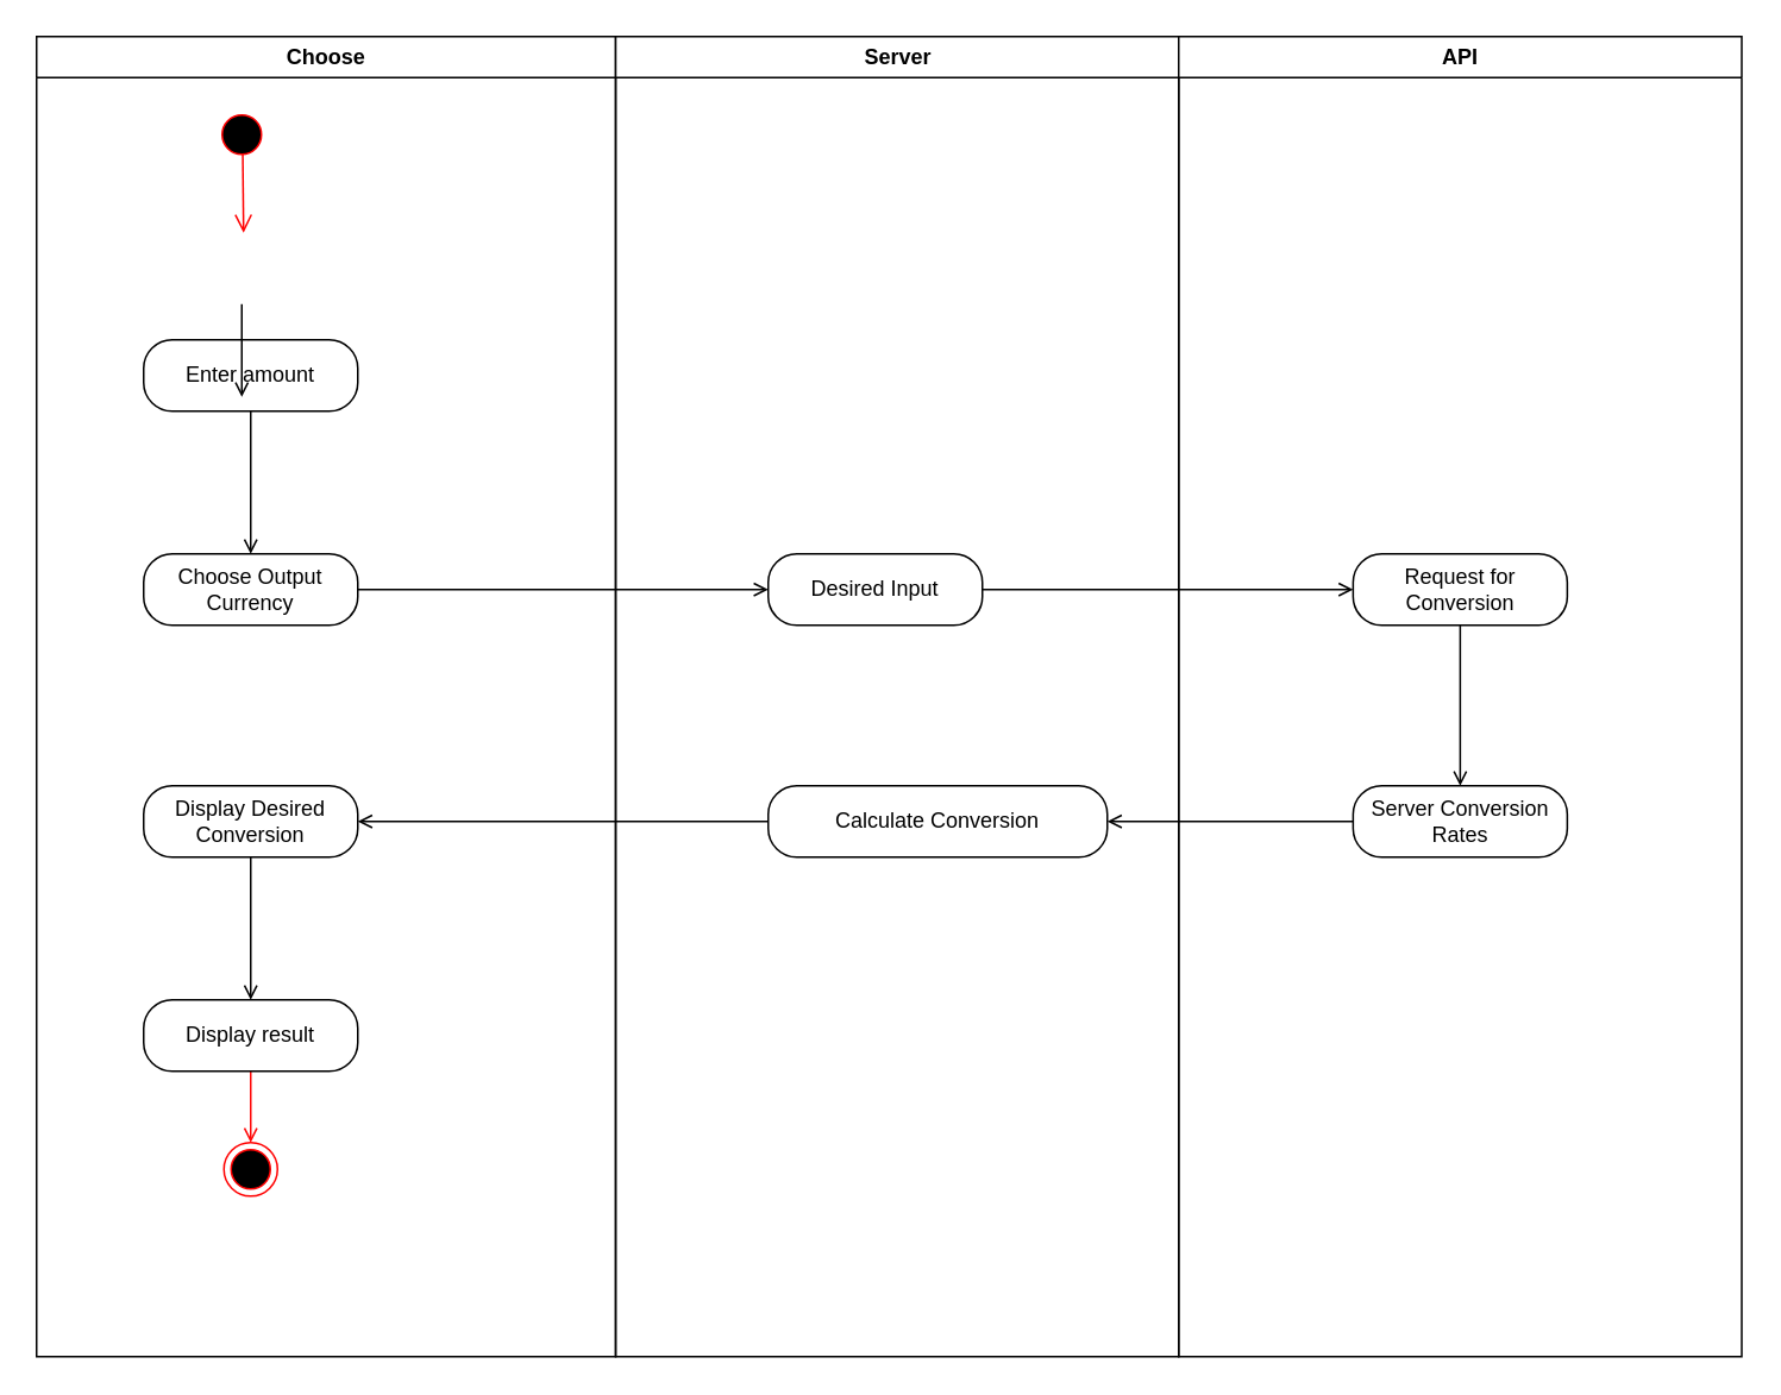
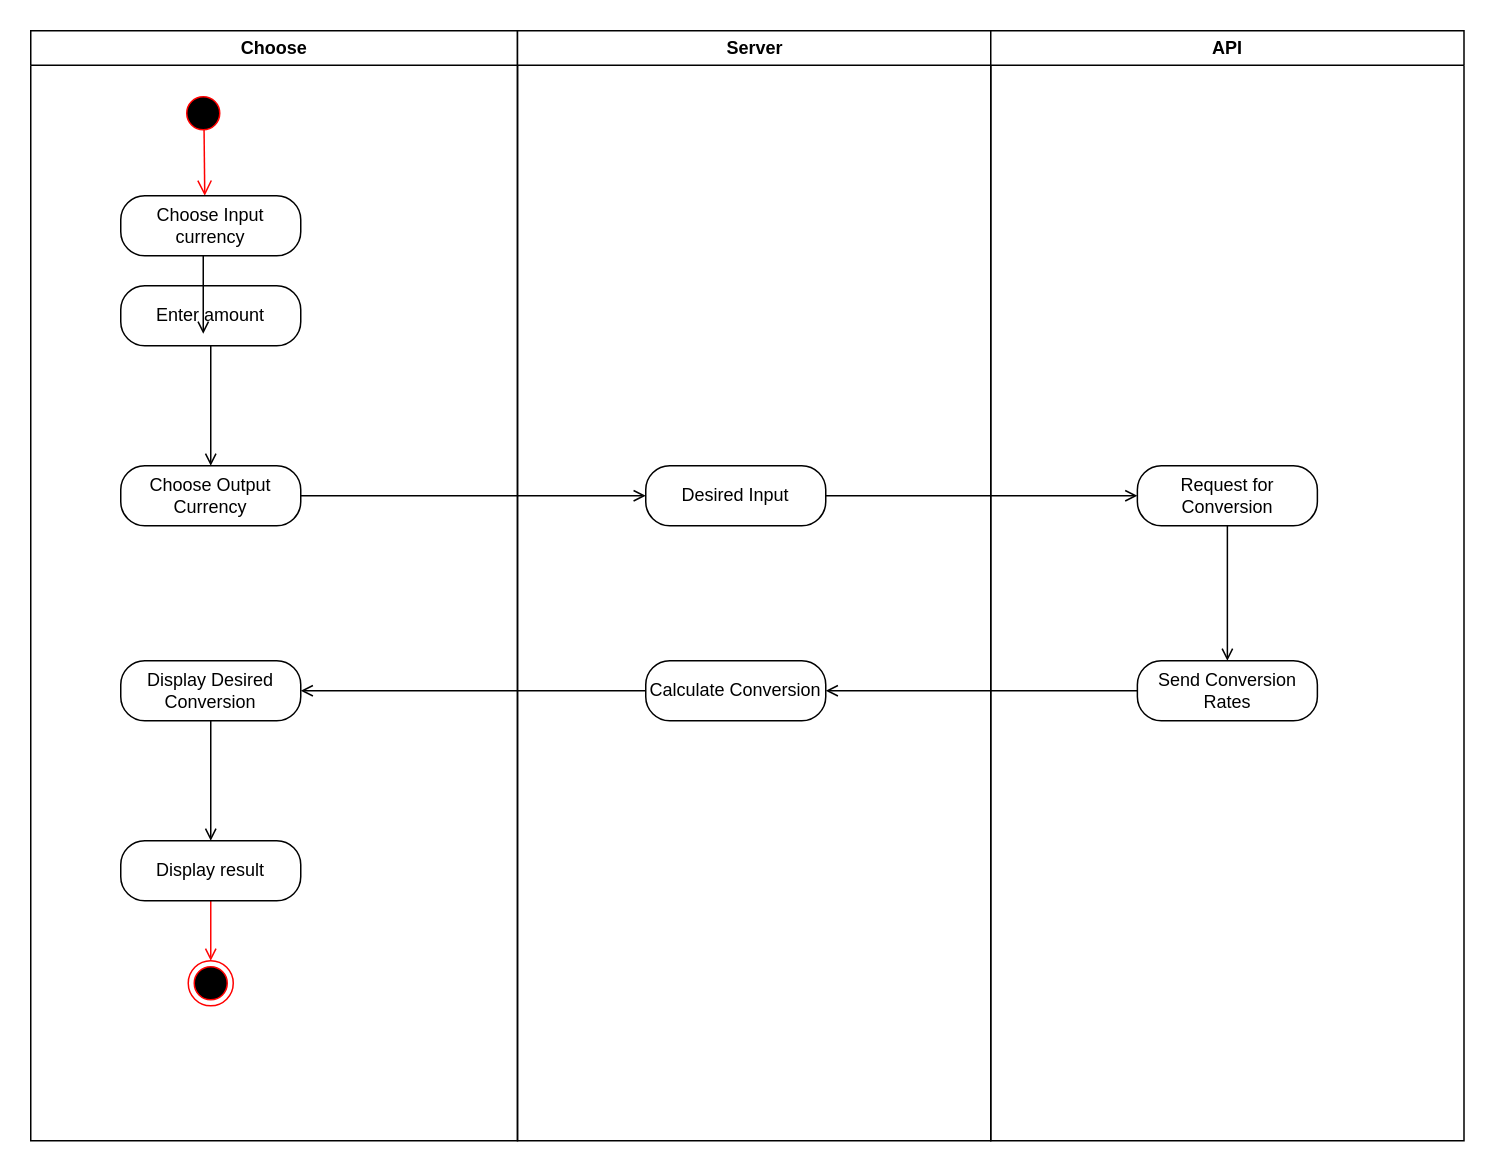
+ <mxCell id="7" value="Choose Input currency" style="rounded=1;whiteSpace=wrap;html=1;arcSize=40;fontColor=#000000;fillColor=none;strokeColor=default;" parent="2" vertex="1"><mxGeometry x="60" y="110" width="120" height="40" as="geometry" /></mxCell>
- <mxCell id="17" value="Calculate Conversion" style="rounded=1;whiteSpace=wrap;html=1;arcSize=40;fontColor=#000000;fillColor=none;strokeColor=default;" vertex="1" parent="15"><mxGeometry x="85.5" y="420" width="190" height="40" as="geometry" /></mxCell>
+ <mxCell id="17" value="Calculate Conversion" style="rounded=1;whiteSpace=wrap;html=1;arcSize=40;fontColor=#000000;fillColor=none;strokeColor=default;" vertex="1" parent="15"><mxGeometry x="85.5" y="420" width="120" height="40" as="geometry" /></mxCell>
- <mxCell id="21" value="Server Conversion Rates" style="rounded=1;whiteSpace=wrap;html=1;arcSize=40;fontColor=#000000;fillColor=none;strokeColor=default;" vertex="1" parent="18"><mxGeometry x="97.75" y="420" width="120" height="40" as="geometry" /></mxCell>
+ <mxCell id="21" value="Send Conversion Rates" style="rounded=1;whiteSpace=wrap;html=1;arcSize=40;fontColor=#000000;fillColor=none;strokeColor=default;" vertex="1" parent="18"><mxGeometry x="97.75" y="420" width="120" height="40" as="geometry" /></mxCell>
